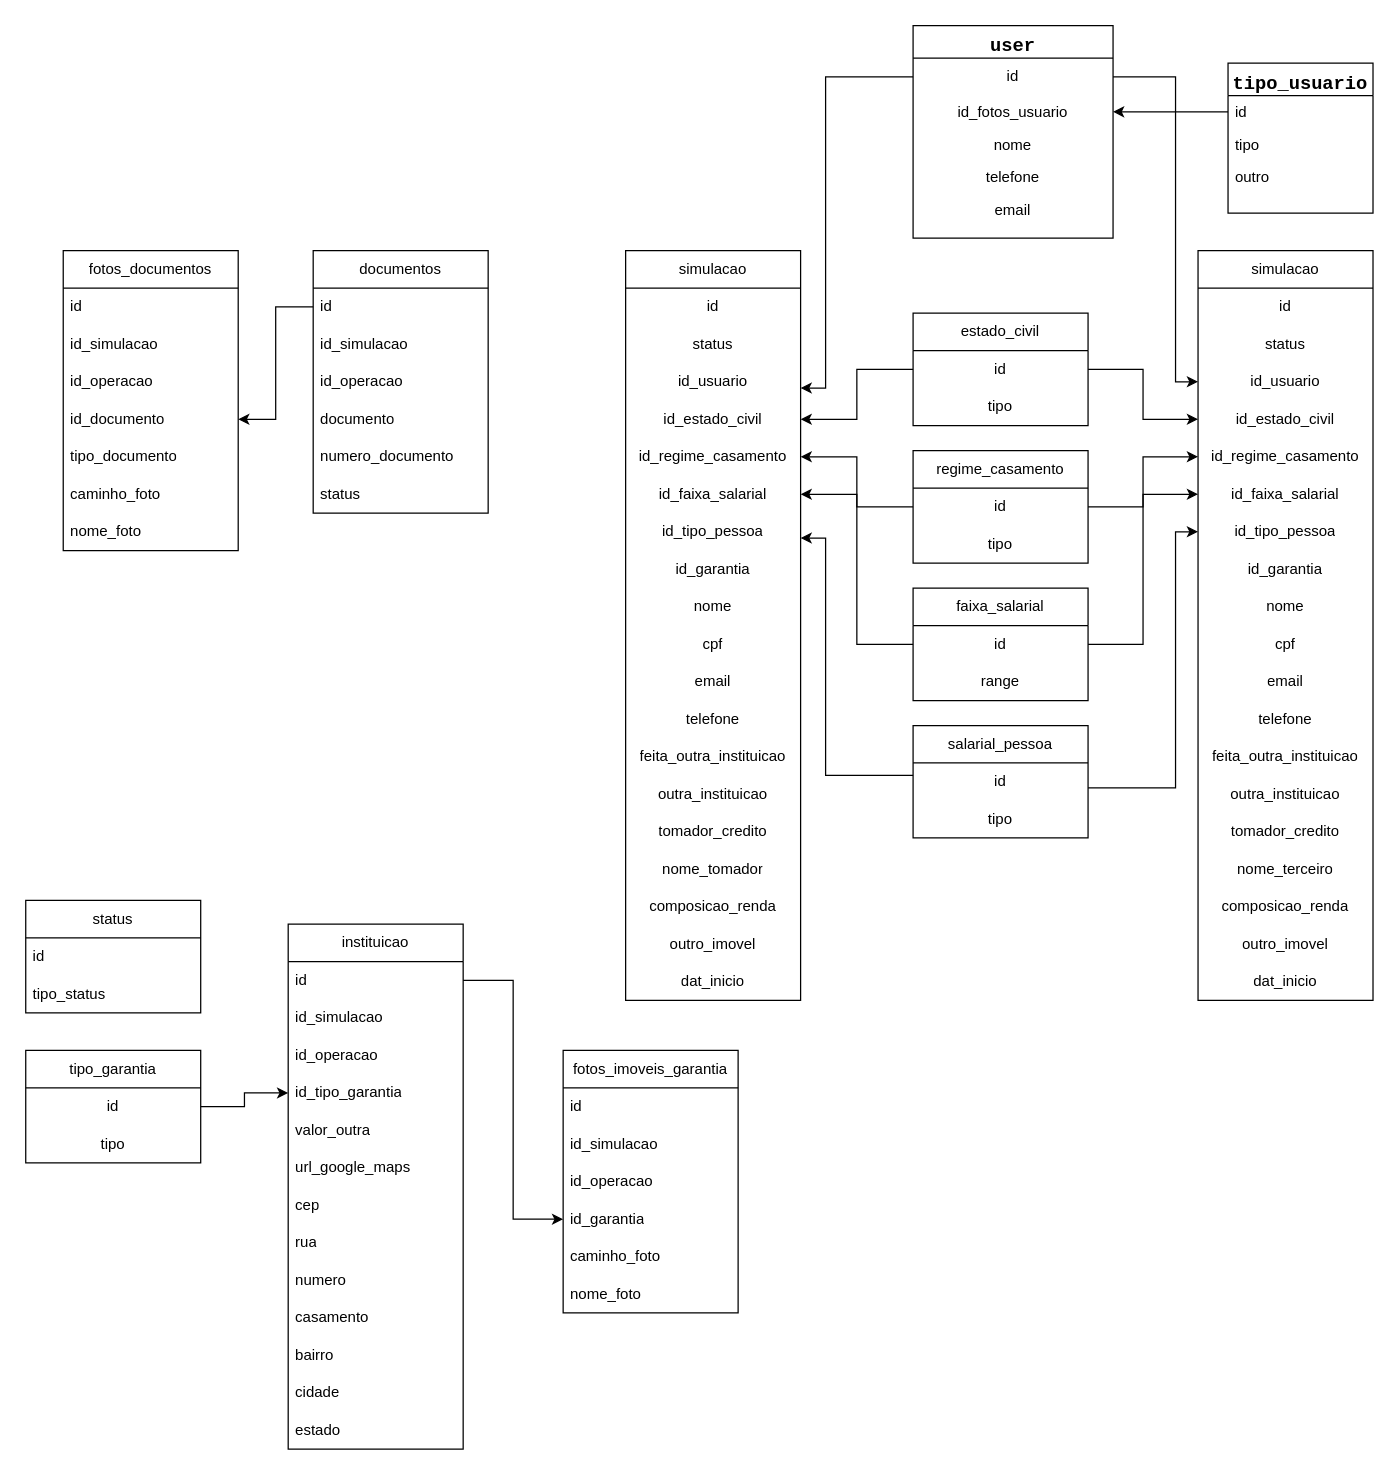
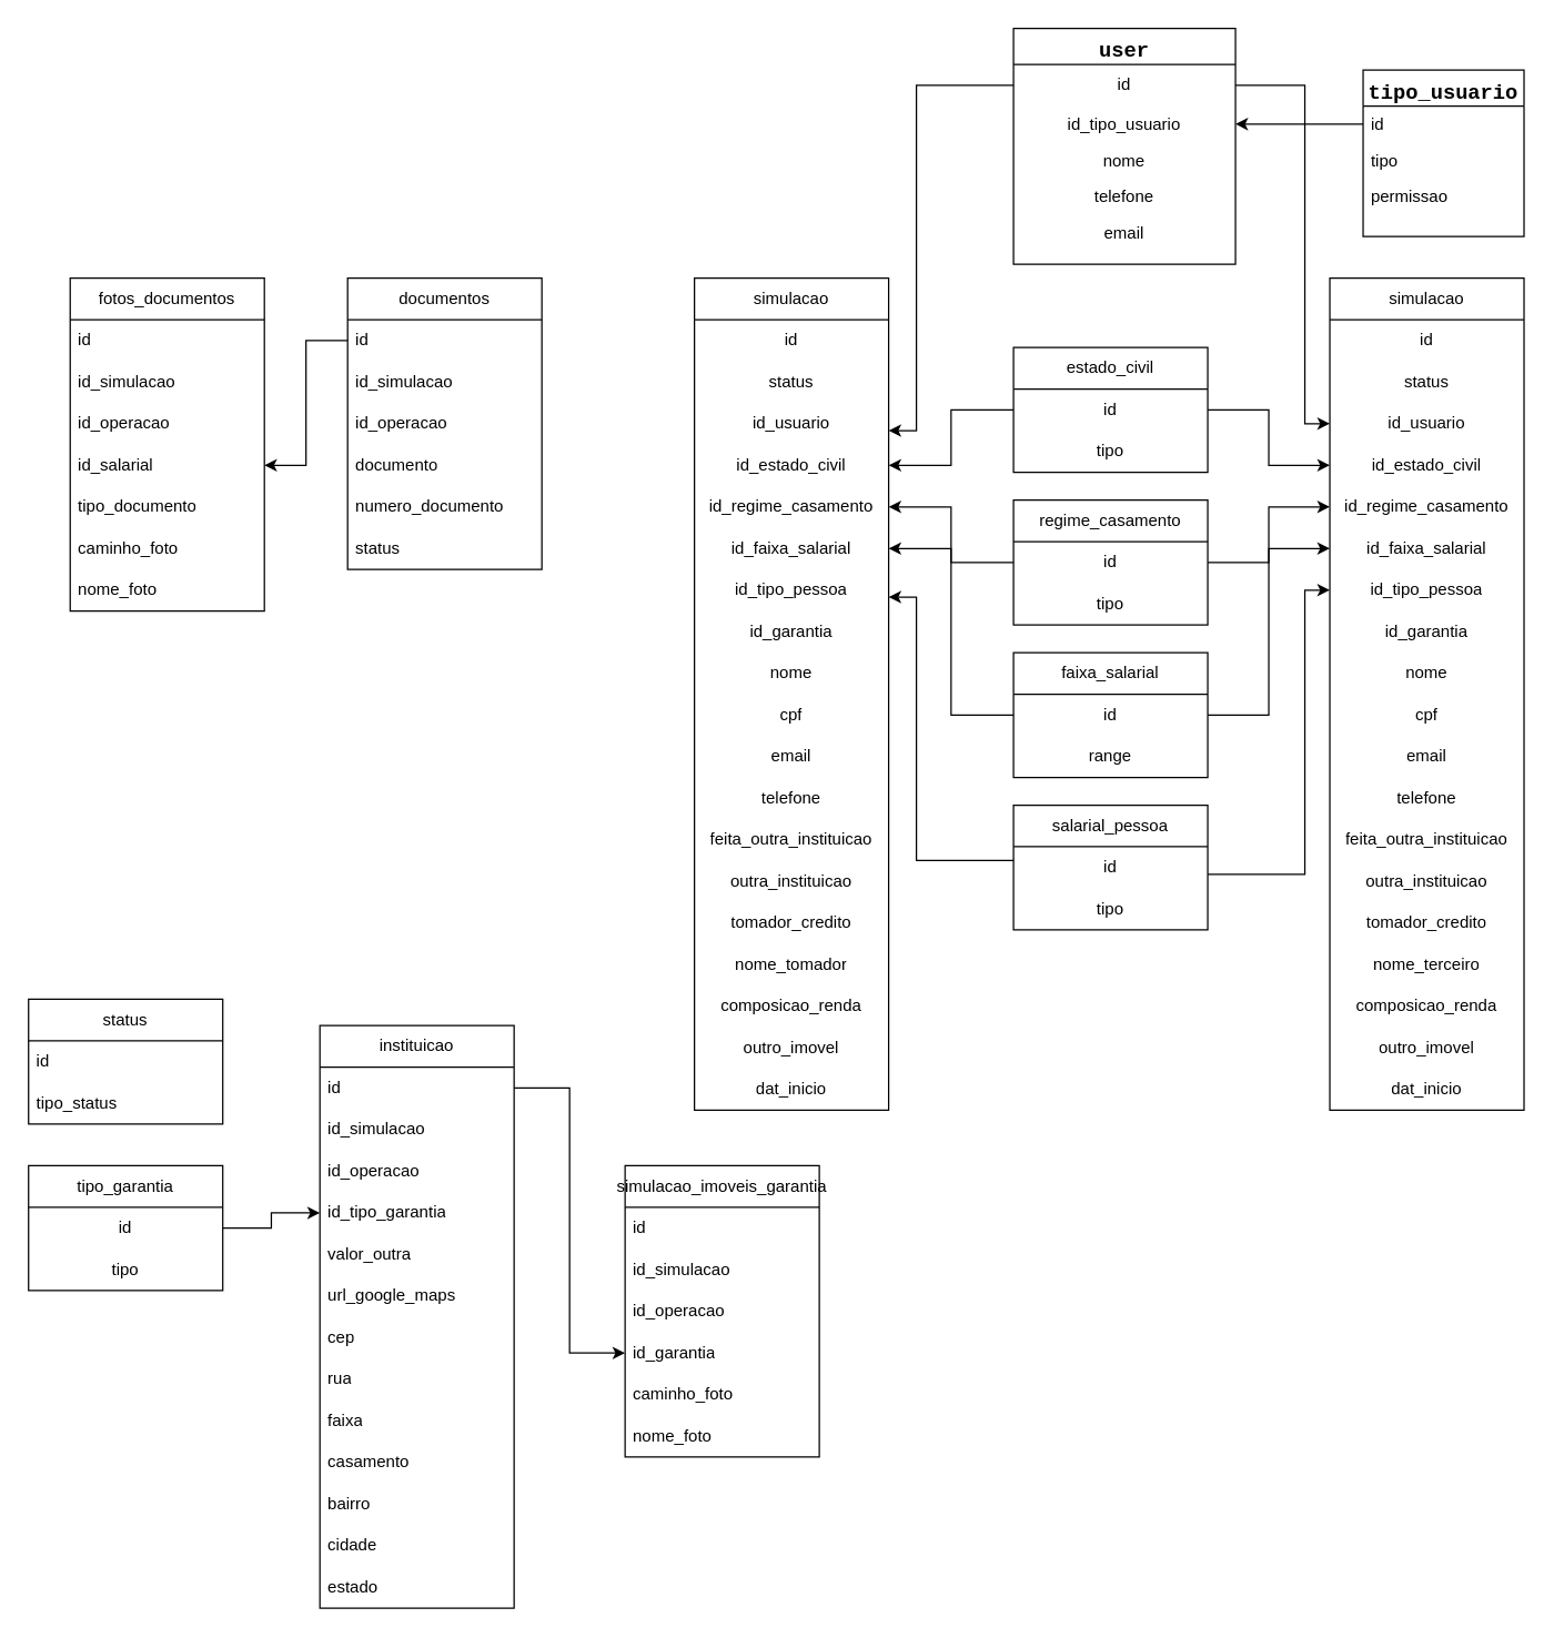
- <mxCell id="4" value="id_fotos_usuario" style="text;align=center;verticalAlign=top;spacingLeft=4;spacingRight=4;overflow=hidden;rotatable=0;points=[[0,0.5],[1,0.5]];portConstraint=eastwest;rounded=0;shadow=0;html=0;" parent="2" vertex="1"><mxGeometry y="56" width="160" height="26" as="geometry" /></mxCell>
+ <mxCell id="4" value="id_tipo_usuario" style="text;align=center;verticalAlign=top;spacingLeft=4;spacingRight=4;overflow=hidden;rotatable=0;points=[[0,0.5],[1,0.5]];portConstraint=eastwest;rounded=0;shadow=0;html=0;" parent="2" vertex="1"><mxGeometry y="56" width="160" height="26" as="geometry" /></mxCell>
- <mxCell id="11" value="outro" style="text;align=left;verticalAlign=top;spacingLeft=4;spacingRight=4;overflow=hidden;rotatable=0;points=[[0,0.5],[1,0.5]];portConstraint=eastwest;rounded=0;shadow=0;html=0;" parent="8" vertex="1"><mxGeometry y="78" width="116" height="26" as="geometry" /></mxCell>
+ <mxCell id="11" value="permissao" style="text;align=left;verticalAlign=top;spacingLeft=4;spacingRight=4;overflow=hidden;rotatable=0;points=[[0,0.5],[1,0.5]];portConstraint=eastwest;rounded=0;shadow=0;html=0;" parent="8" vertex="1"><mxGeometry y="78" width="116" height="26" as="geometry" /></mxCell>
- <mxCell id="104" value="id_documento" style="text;strokeColor=none;fillColor=none;align=left;verticalAlign=middle;spacingLeft=4;spacingRight=4;overflow=hidden;points=[[0,0.5],[1,0.5]];portConstraint=eastwest;rotatable=0;whiteSpace=wrap;html=1;" parent="100" vertex="1"><mxGeometry y="120" width="140" height="30" as="geometry" /></mxCell>
+ <mxCell id="104" value="id_salarial" style="text;strokeColor=none;fillColor=none;align=left;verticalAlign=middle;spacingLeft=4;spacingRight=4;overflow=hidden;points=[[0,0.5],[1,0.5]];portConstraint=eastwest;rotatable=0;whiteSpace=wrap;html=1;" parent="100" vertex="1"><mxGeometry y="120" width="140" height="30" as="geometry" /></mxCell>
- <mxCell id="111" value="fotos_imoveis_garantia" style="swimlane;fontStyle=0;childLayout=stackLayout;horizontal=1;startSize=30;horizontalStack=0;resizeParent=1;resizeParentMax=0;resizeLast=0;collapsible=1;marginBottom=0;whiteSpace=wrap;html=1;" parent="1" vertex="1"><mxGeometry y="840" width="140" height="210" as="geometry" x="450" /></mxCell>
+ <mxCell id="111" value="simulacao_imoveis_garantia" style="swimlane;fontStyle=0;childLayout=stackLayout;horizontal=1;startSize=30;horizontalStack=0;resizeParent=1;resizeParentMax=0;resizeLast=0;collapsible=1;marginBottom=0;whiteSpace=wrap;html=1;" parent="1" vertex="1"><mxGeometry y="840" width="140" height="210" as="geometry" x="450" /></mxCell>
- <mxCell id="87" value="numero" style="text;strokeColor=none;fillColor=none;align=left;verticalAlign=middle;spacingLeft=4;spacingRight=4;overflow=hidden;points=[[0,0.5],[1,0.5]];portConstraint=eastwest;rotatable=0;whiteSpace=wrap;html=1;" parent="78" vertex="1"><mxGeometry y="270" width="140" height="30" as="geometry" /></mxCell>
+ <mxCell id="87" value="faixa" style="text;strokeColor=none;fillColor=none;align=left;verticalAlign=middle;spacingLeft=4;spacingRight=4;overflow=hidden;points=[[0,0.5],[1,0.5]];portConstraint=eastwest;rotatable=0;whiteSpace=wrap;html=1;" parent="78" vertex="1"><mxGeometry y="270" width="140" height="30" as="geometry" /></mxCell>
